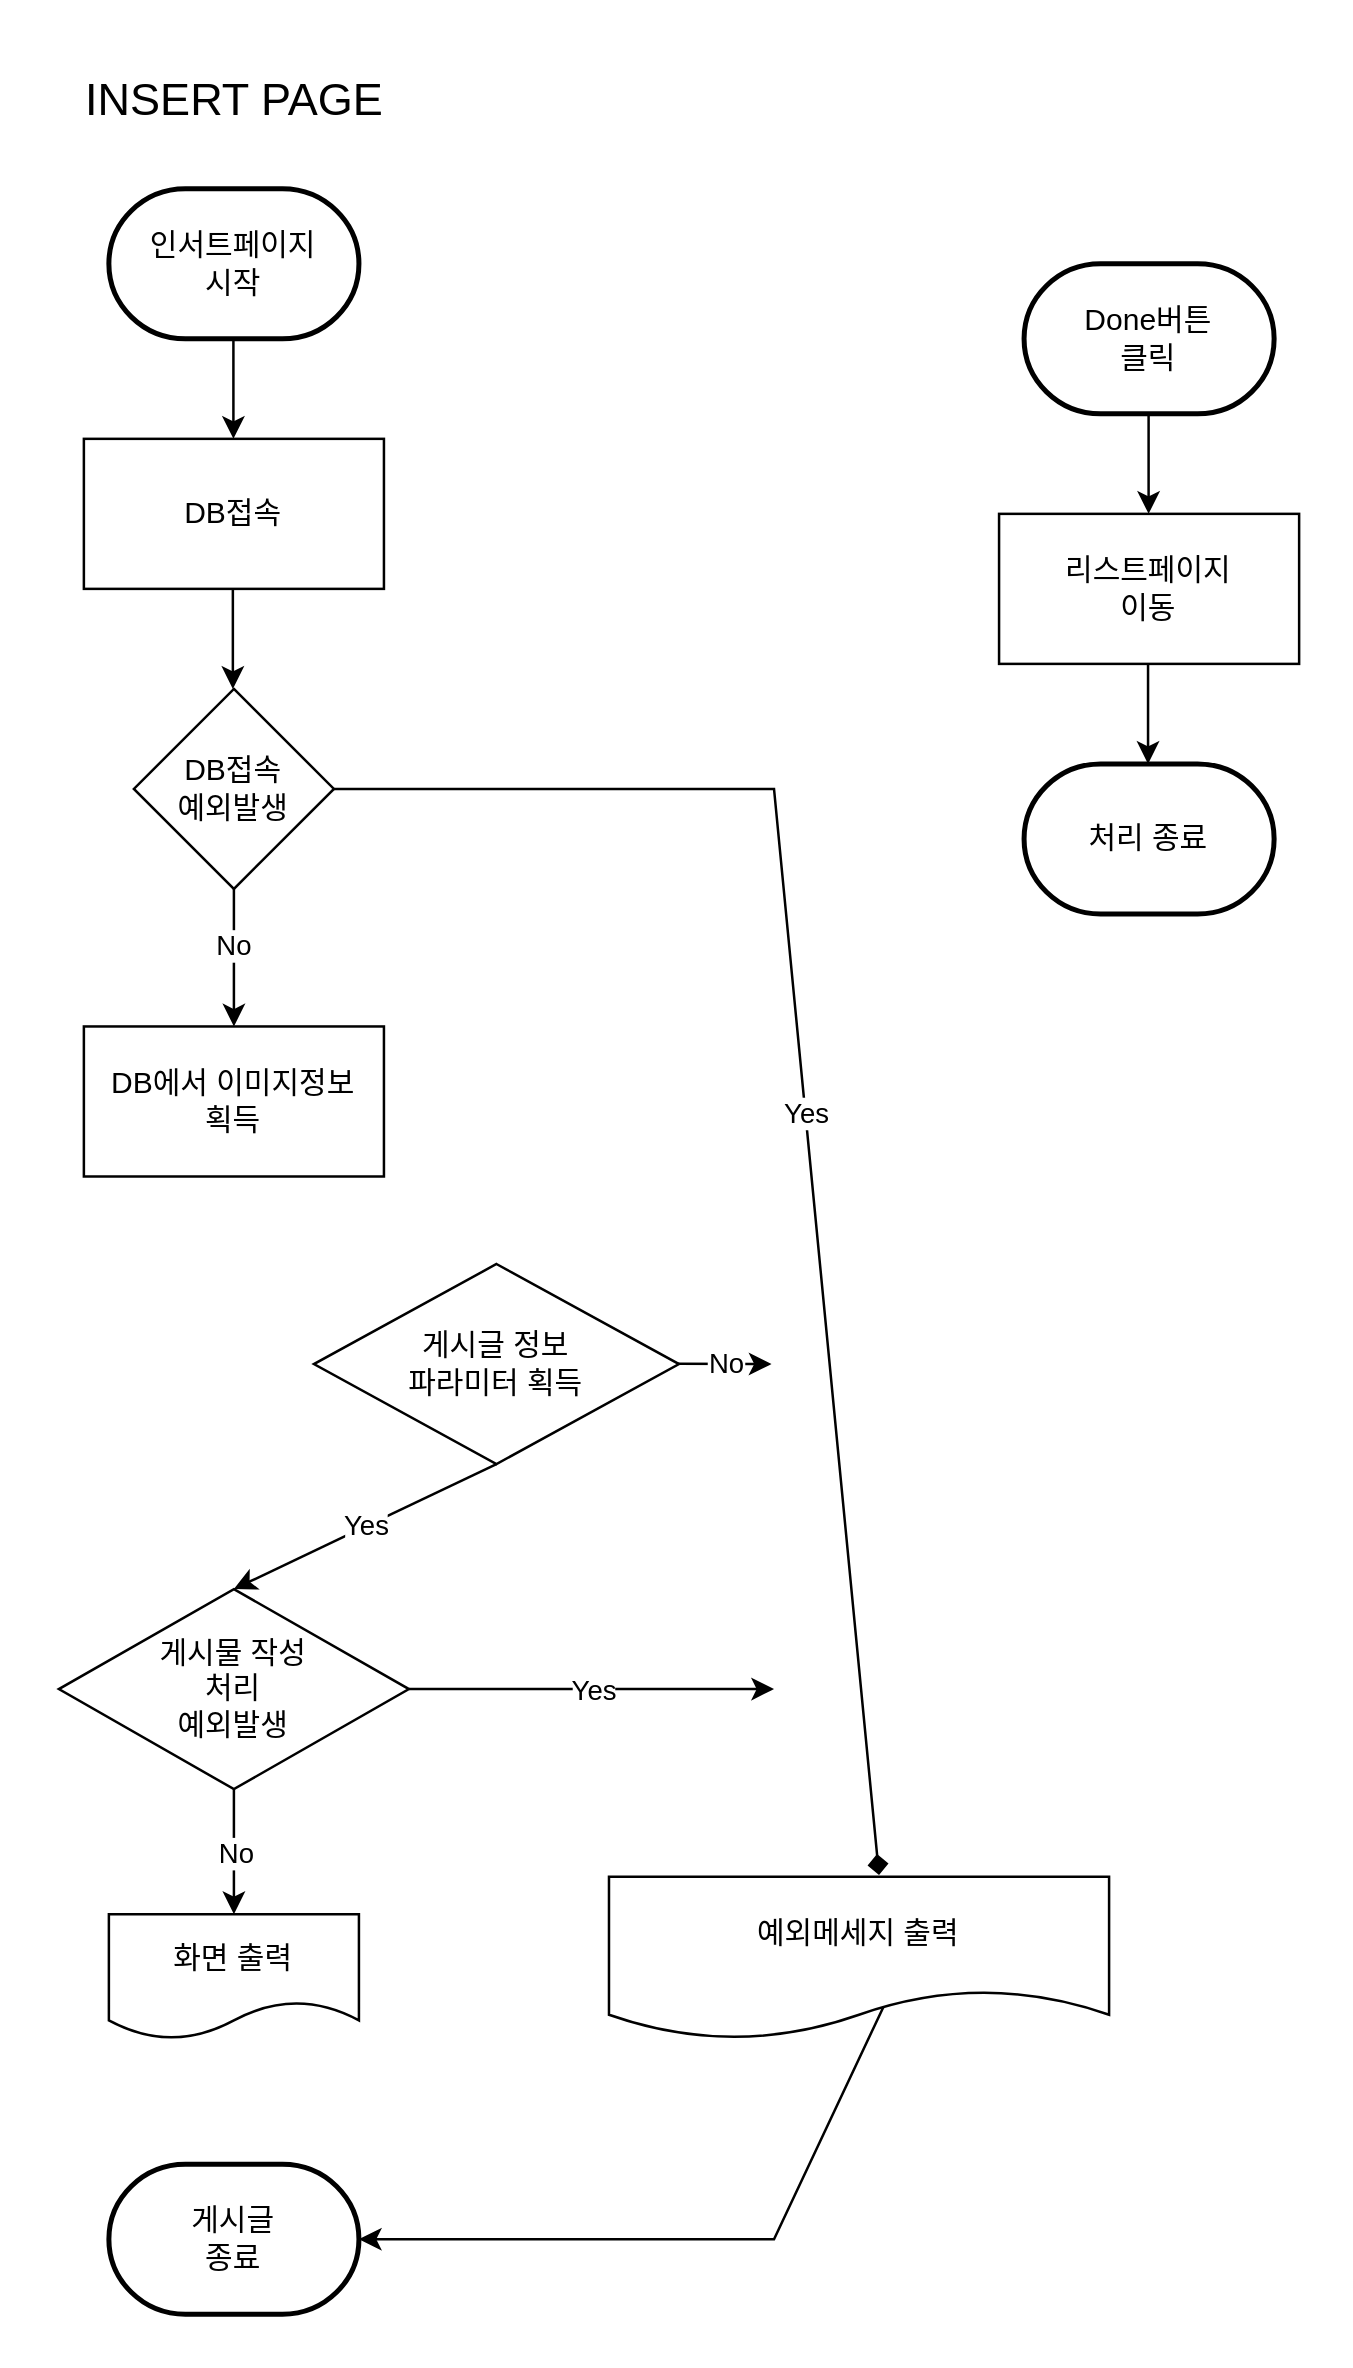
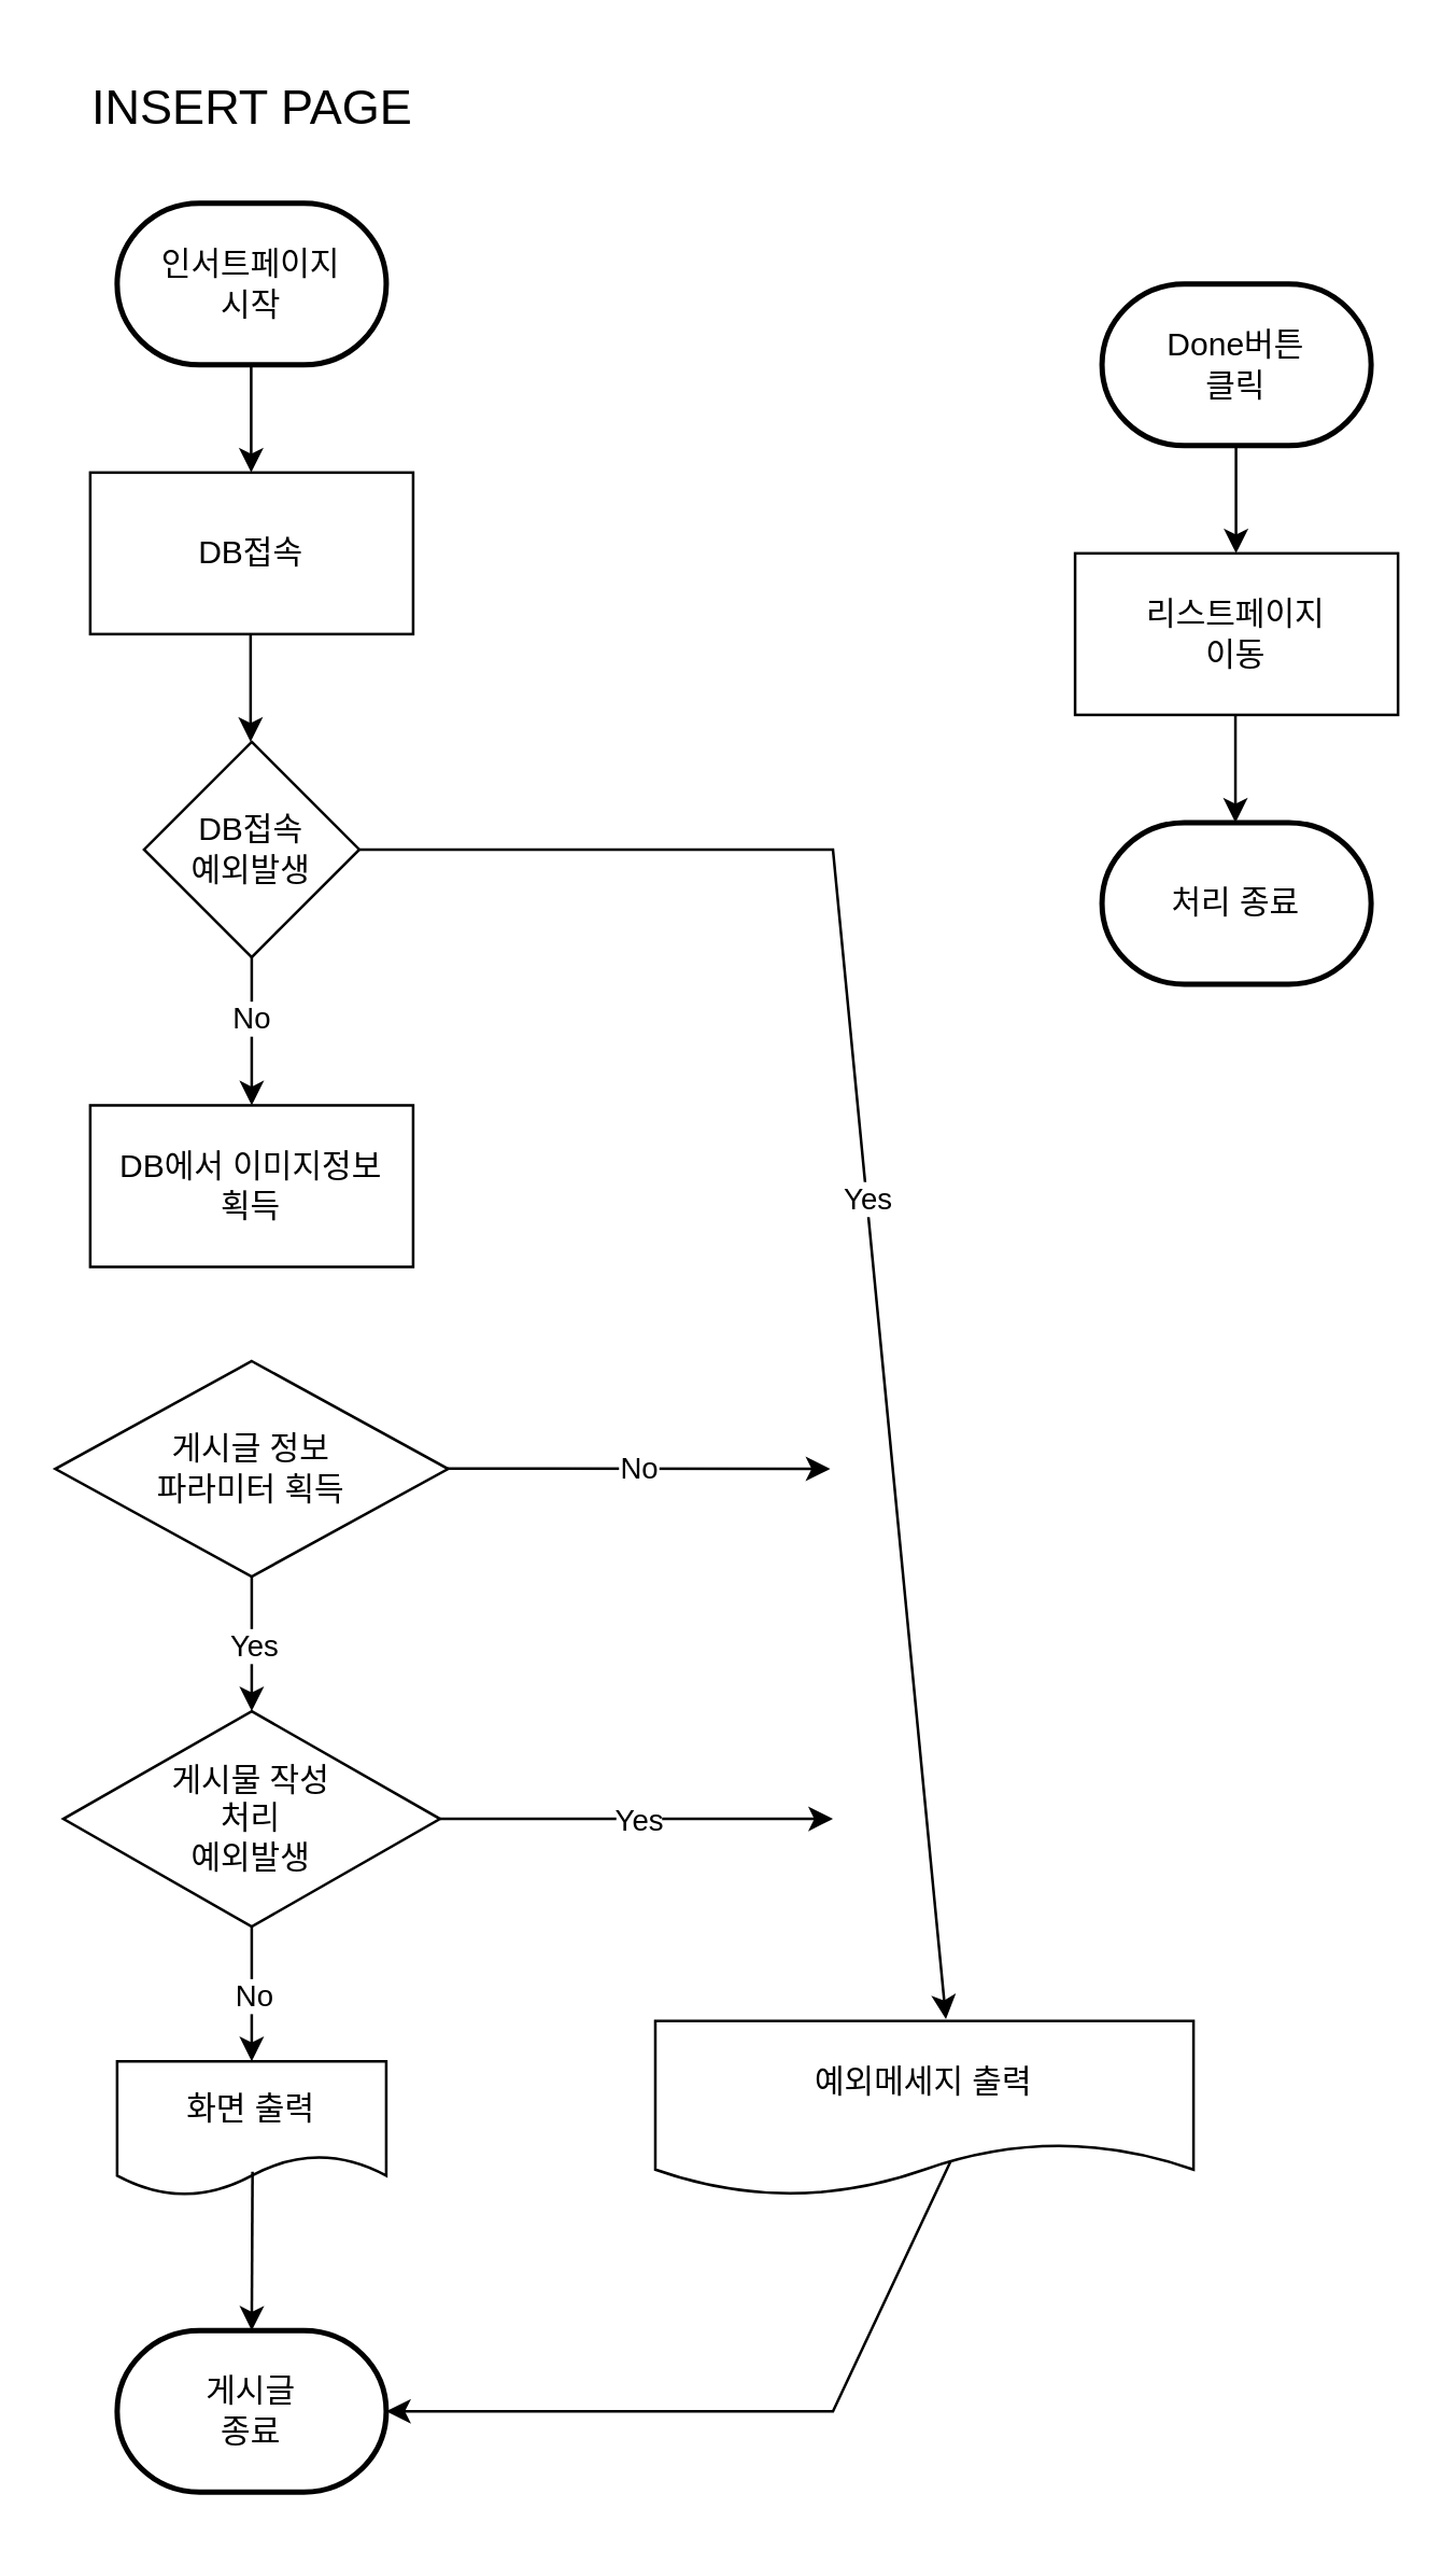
- <mxCell id="14" value="게시글 정보&lt;br&gt;파라미터 획득" style="rhombus;whiteSpace=wrap;html=1;" vertex="1" parent="1"><mxGeometry x="125" y="505" width="146" height="80" as="geometry" /></mxCell>
+ <mxCell id="14" value="게시글 정보&lt;br&gt;파라미터 획득" style="rhombus;whiteSpace=wrap;html=1;" vertex="1" parent="1"><mxGeometry x="20" y="505" width="146" height="80" as="geometry" /></mxCell>
- <mxCell id="7" value="" style="endArrow=diamond;html=1;rounded=0;exitX=1;exitY=0.5;exitDx=0;exitDy=0;entryX=0.54;entryY=-0.01;entryDx=0;entryDy=0;entryPerimeter=0;" edge="1" parent="1" source="4" target="5"><mxGeometry relative="1" as="geometry"><mxPoint x="159" y="315" as="sourcePoint" /><mxPoint x="309" y="315" as="targetPoint" /><Array as="points"><mxPoint x="309" y="315" /></Array></mxGeometry></mxCell>
+ <mxCell id="7" value="" style="endArrow=classic;html=1;rounded=0;exitX=1;exitY=0.5;exitDx=0;exitDy=0;entryX=0.54;entryY=-0.01;entryDx=0;entryDy=0;entryPerimeter=0;" edge="1" parent="1" source="4" target="5"><mxGeometry relative="1" as="geometry"><mxPoint x="159" y="315" as="sourcePoint" /><mxPoint x="309" y="315" as="targetPoint" /><Array as="points"><mxPoint x="309" y="315" /></Array></mxGeometry></mxCell>
+ <mxCell id="27" value="" style="endArrow=classic;html=1;rounded=0;exitX=0.503;exitY=0.821;exitDx=0;exitDy=0;entryX=0.5;entryY=0;entryDx=0;entryDy=0;entryPerimeter=0;exitPerimeter=0;" edge="1" parent="1" source="25" target="26"><mxGeometry width="50" height="50" relative="1" as="geometry"><mxPoint x="92.76" y="815" as="sourcePoint" /><mxPoint x="92.76" y="845" as="targetPoint" /></mxGeometry></mxCell>
